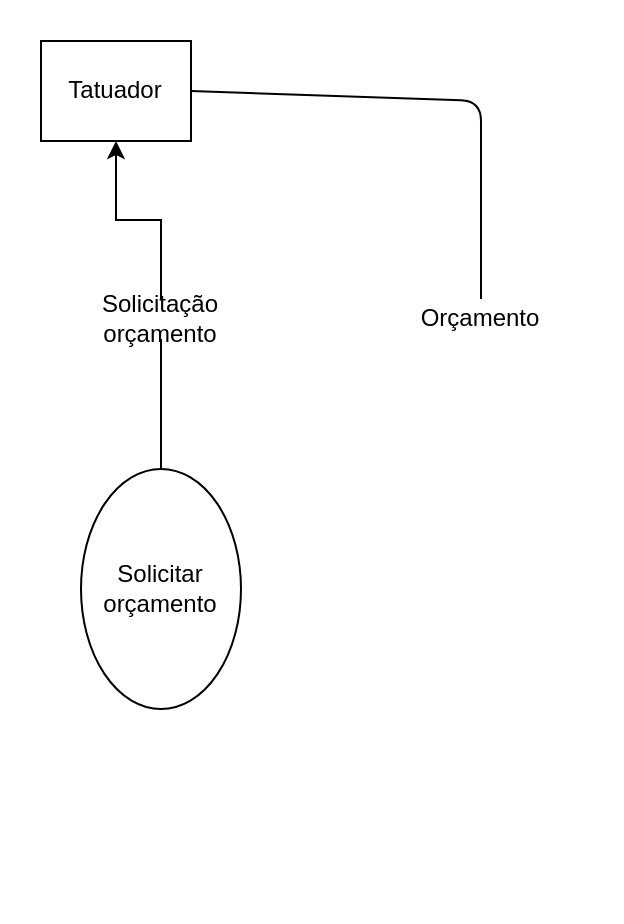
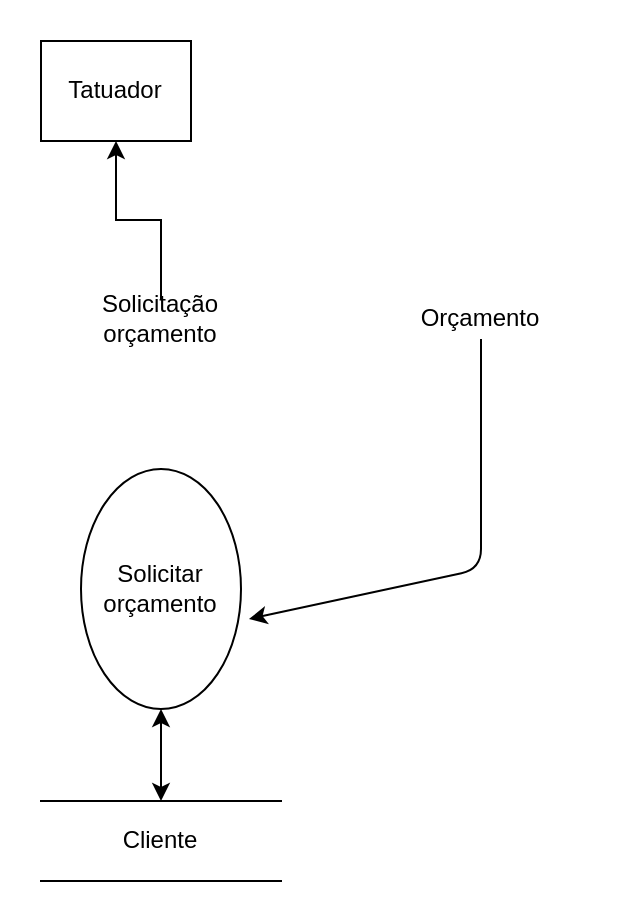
- <mxCell id="10" value="" style="endArrow=none;html=1;exitX=1;exitY=0.5;exitDx=0;exitDy=0;entryX=0.5;entryY=0;entryDx=0;entryDy=0;endFill=0;" edge="1" parent="1" source="5" target="9"><mxGeometry width="50" height="50" relative="1" as="geometry"><mxPoint x="220" y="120" as="sourcePoint" /><mxPoint x="270" y="70" as="targetPoint" /><Array as="points"><mxPoint x="240" y="50" /></Array></mxGeometry></mxCell>
- <mxCell id="2" style="edgeStyle=orthogonalEdgeStyle;rounded=0;orthogonalLoop=1;jettySize=auto;html=1;entryX=0.5;entryY=1;entryDx=0;entryDy=0;endArrow=none;endFill=0;" edge="1" parent="1" source="4" target="7"><mxGeometry relative="1" as="geometry" /></mxCell>
+ <mxCell id="11" value="" style="endArrow=classic;html=1;exitX=0.5;exitY=1;exitDx=0;exitDy=0;entryX=1.05;entryY=0.625;entryDx=0;entryDy=0;entryPerimeter=0;" edge="1" parent="1" source="9" target="4"><mxGeometry width="50" height="50" relative="1" as="geometry"><mxPoint x="320" y="310" as="sourcePoint" /><mxPoint x="70" y="460" as="targetPoint" /><Array as="points"><mxPoint x="240" y="284" /></Array></mxGeometry></mxCell>
+ <mxCell id="3" style="edgeStyle=orthogonalEdgeStyle;rounded=0;orthogonalLoop=1;jettySize=auto;html=1;entryX=0.5;entryY=0;entryDx=0;entryDy=0;endArrow=classic;endFill=1;startArrow=classic;startFill=1;" edge="1" parent="1" source="4" target="8"><mxGeometry relative="1" as="geometry" /></mxCell>
+ <mxCell id="8" value="Cliente" style="shape=partialRectangle;whiteSpace=wrap;html=1;left=0;right=0;fillColor=none;" vertex="1" parent="1"><mxGeometry x="20" y="400" width="120" height="40" as="geometry" /></mxCell>
